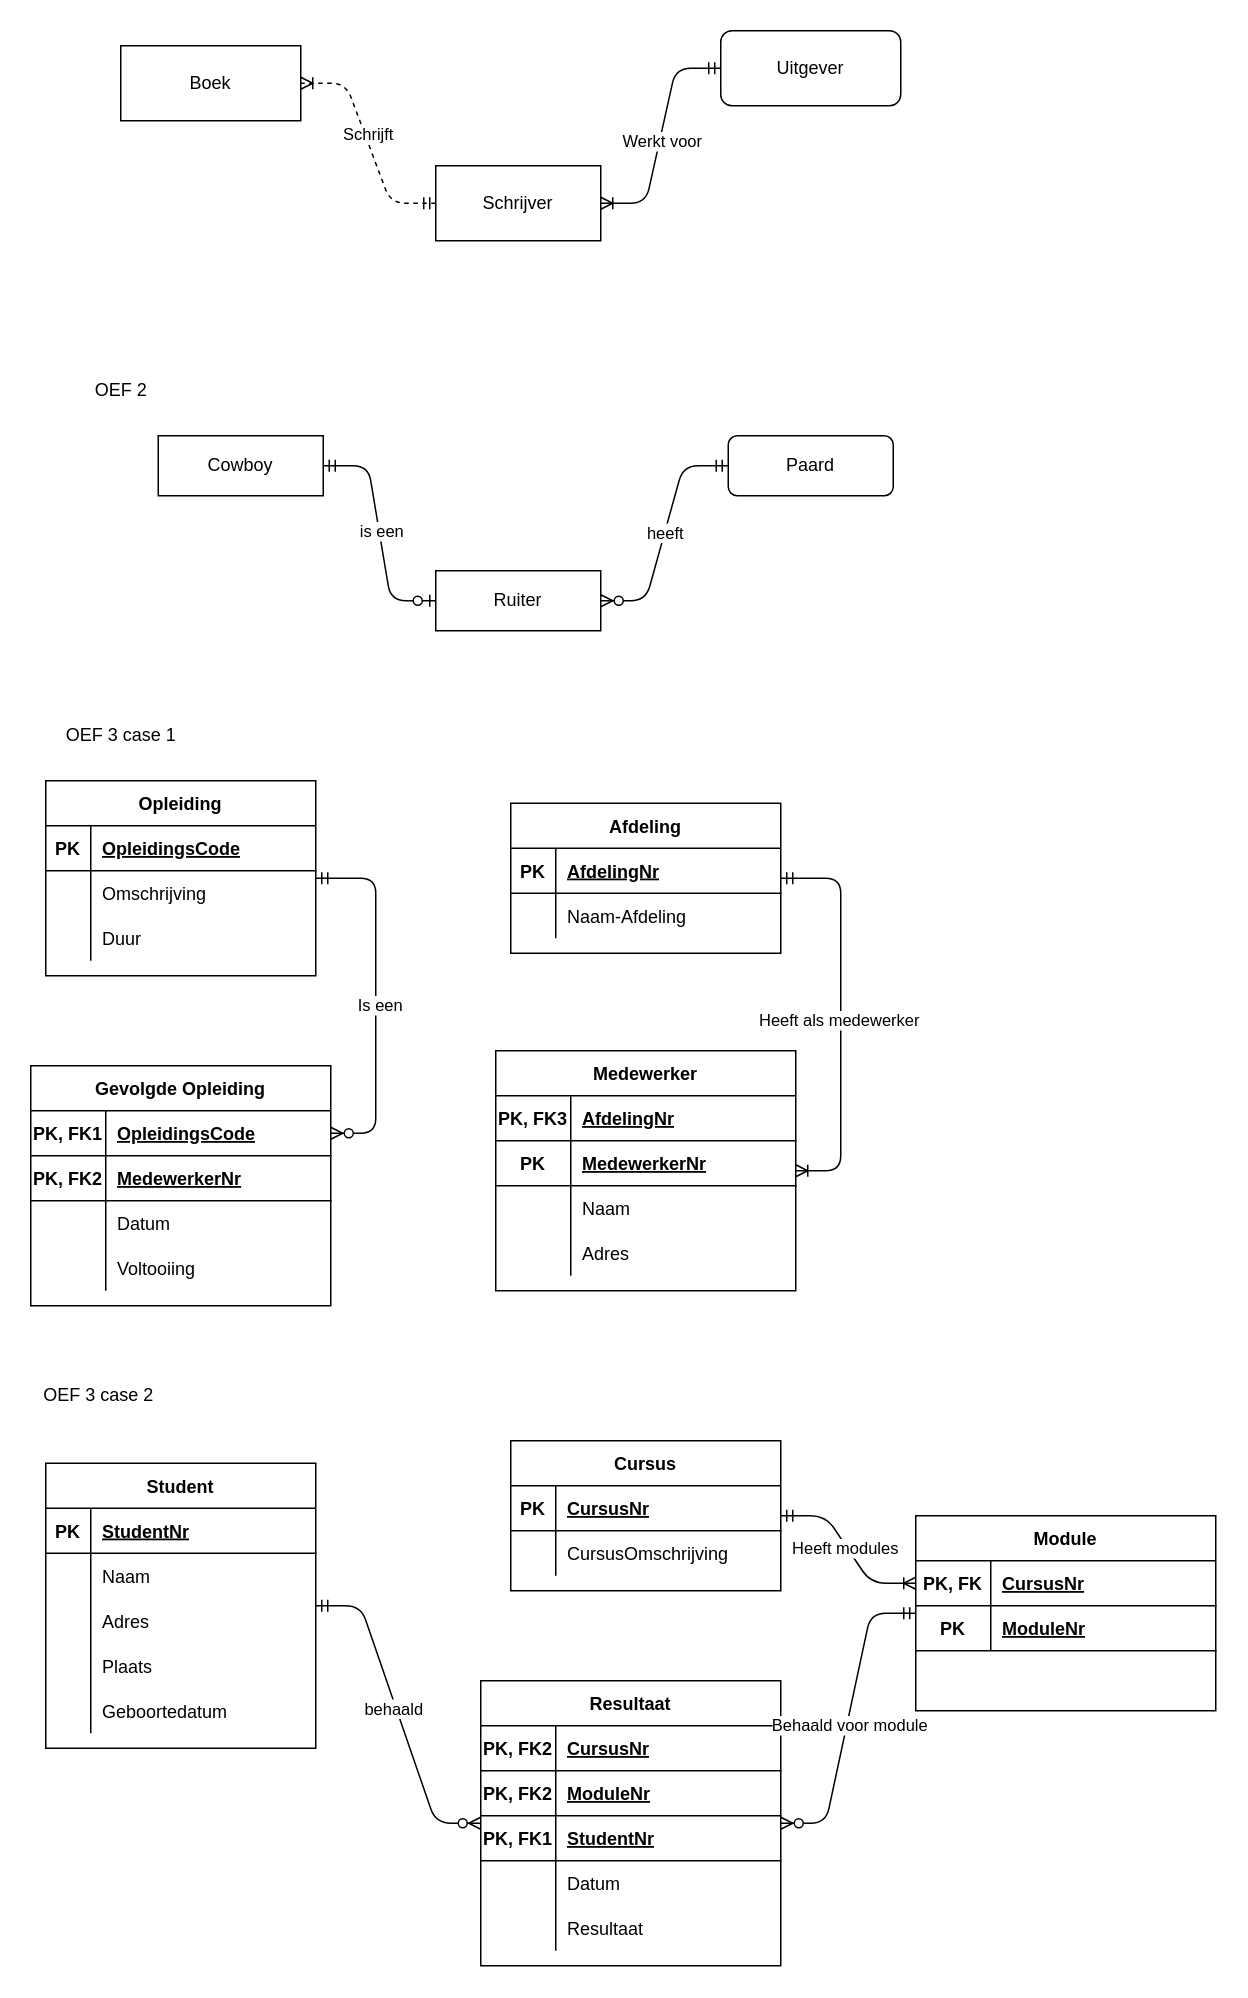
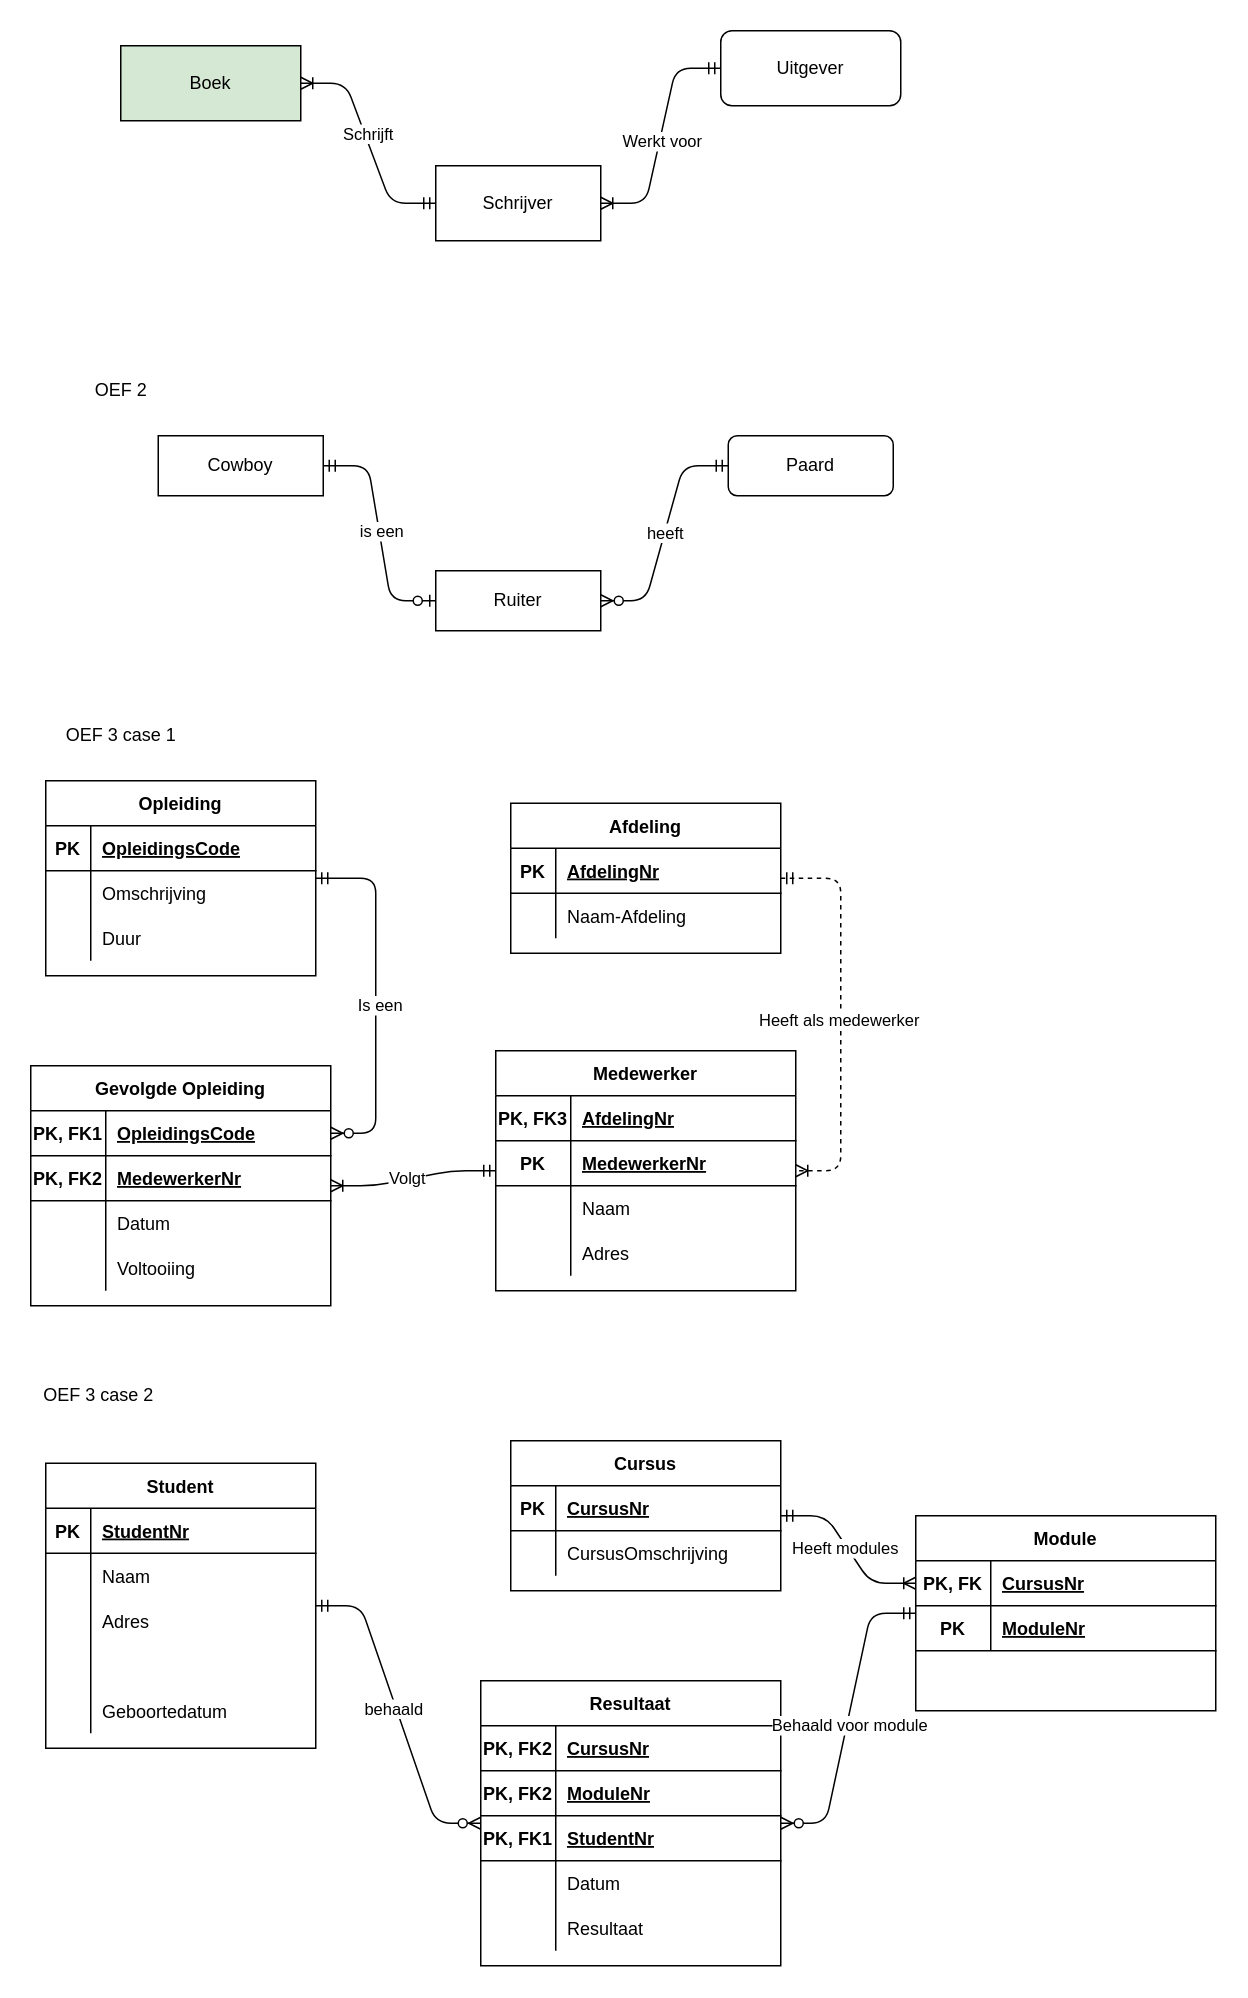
- <mxCell id="3" value="Boek" style="rounded=0;whiteSpace=wrap;html=1;" vertex="1" parent="1"><mxGeometry x="80" y="30" width="120" height="50" as="geometry" /></mxCell>
+ <mxCell id="3" value="Boek" style="rounded=0;whiteSpace=wrap;html=1;fillColor=#d5e8d4;" vertex="1" parent="1"><mxGeometry x="80" y="30" width="120" height="50" as="geometry" /></mxCell>
- <mxCell id="5" value="" style="edgeStyle=entityRelationEdgeStyle;fontSize=12;html=1;endArrow=ERoneToMany;startArrow=ERmandOne;exitX=0;exitY=0.5;exitDx=0;exitDy=0;endFill=0;dashed=1;" edge="1" parent="1" source="2" target="3"><mxGeometry width="100" height="100" relative="1" as="geometry"><mxPoint x="320" y="150" as="sourcePoint" /><mxPoint x="290" y="30" as="targetPoint" /></mxGeometry></mxCell>
+ <mxCell id="5" value="" style="edgeStyle=entityRelationEdgeStyle;fontSize=12;html=1;endArrow=ERoneToMany;startArrow=ERmandOne;exitX=0;exitY=0.5;exitDx=0;exitDy=0;endFill=0;" edge="1" parent="1" source="2" target="3"><mxGeometry width="100" height="100" relative="1" as="geometry"><mxPoint x="320" y="150" as="sourcePoint" /><mxPoint x="290" y="30" as="targetPoint" /></mxGeometry></mxCell>
- <mxCell id="62" value="" style="edgeStyle=entityRelationEdgeStyle;fontSize=12;html=1;endArrow=ERoneToMany;endFill=0;startArrow=ERmandOne;startFill=0;" edge="1" parent="1" source="29" target="36"><mxGeometry width="100" height="100" relative="1" as="geometry"><mxPoint x="310" y="740" as="sourcePoint" /><mxPoint x="410" y="640" as="targetPoint" /></mxGeometry></mxCell>
+ <mxCell id="62" value="" style="edgeStyle=entityRelationEdgeStyle;fontSize=12;html=1;endArrow=ERoneToMany;endFill=0;startArrow=ERmandOne;startFill=0;dashed=1;" edge="1" parent="1" source="29" target="36"><mxGeometry width="100" height="100" relative="1" as="geometry"><mxPoint x="310" y="740" as="sourcePoint" /><mxPoint x="410" y="640" as="targetPoint" /></mxGeometry></mxCell>
+ <mxCell id="64" value="" style="edgeStyle=entityRelationEdgeStyle;fontSize=12;html=1;endArrow=ERmandOne;endFill=0;startArrow=ERoneToMany;startFill=0;" edge="1" parent="1" source="49" target="36"><mxGeometry width="100" height="100" relative="1" as="geometry"><mxPoint x="310" y="740" as="sourcePoint" /><mxPoint x="410" y="640" as="targetPoint" /></mxGeometry></mxCell>
+ <mxCell id="65" value="Volgt" style="edgeLabel;html=1;align=center;verticalAlign=middle;resizable=0;points=[];" vertex="1" connectable="0" parent="64"><mxGeometry x="-0.09" y="1" relative="1" as="geometry"><mxPoint as="offset" /></mxGeometry></mxCell>
- <mxCell id="81" value="Plaats" style="shape=partialRectangle;connectable=0;fillColor=none;top=0;left=0;bottom=0;right=0;align=left;spacingLeft=6;overflow=hidden;" vertex="1" parent="79"><mxGeometry x="30" width="150" height="30" as="geometry" /></mxCell>
